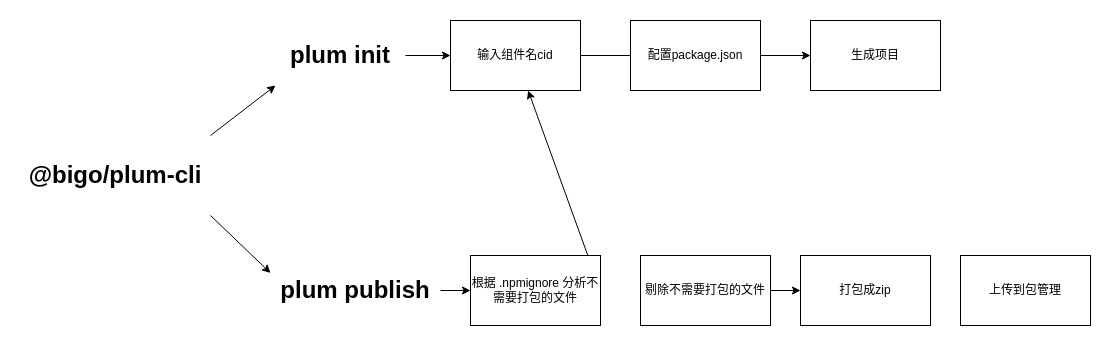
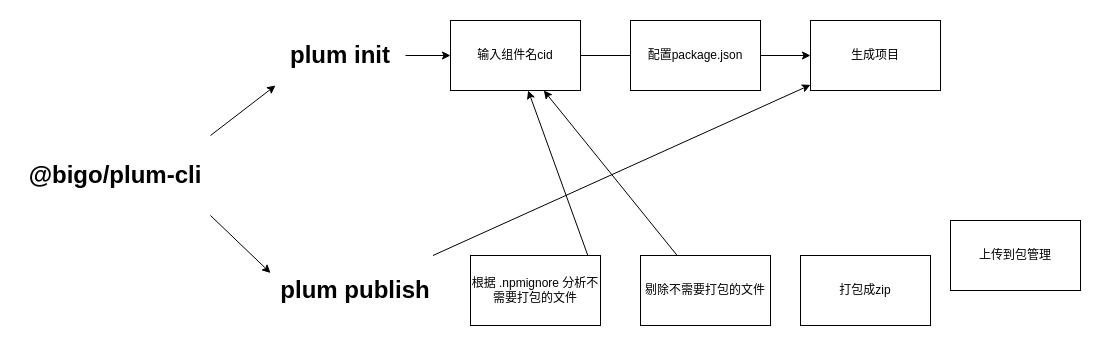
- <mxCell id="7" style="edgeStyle=none;rounded=0;orthogonalLoop=1;jettySize=auto;html=1;" edge="1" parent="1" source="8" target="15"><mxGeometry relative="1" as="geometry" /></mxCell>
+ <mxCell id="7" style="edgeStyle=none;rounded=0;orthogonalLoop=1;jettySize=auto;html=1;" edge="1" parent="1" source="8" target="13"><mxGeometry relative="1" as="geometry" /></mxCell>
- <mxCell id="16" style="edgeStyle=none;rounded=0;orthogonalLoop=1;jettySize=auto;html=1;entryX=0;entryY=0.5;entryDx=0;entryDy=0;" edge="1" parent="1" source="17" target="18"><mxGeometry relative="1" as="geometry" /></mxCell>
+ <mxCell id="16" style="edgeStyle=none;rounded=0;orthogonalLoop=1;jettySize=auto;html=1;" edge="1" parent="1" source="17" target="10"><mxGeometry relative="1" as="geometry" /></mxCell>
- <mxCell id="19" value="上传到包管理" style="rounded=0;whiteSpace=wrap;html=1;" vertex="1" parent="1"><mxGeometry x="960" y="255" width="130" height="70" as="geometry" /></mxCell>
+ <mxCell id="19" value="上传到包管理" style="rounded=0;whiteSpace=wrap;html=1;" vertex="1" parent="1"><mxGeometry x="950" y="220" width="130" height="70" as="geometry" /></mxCell>
